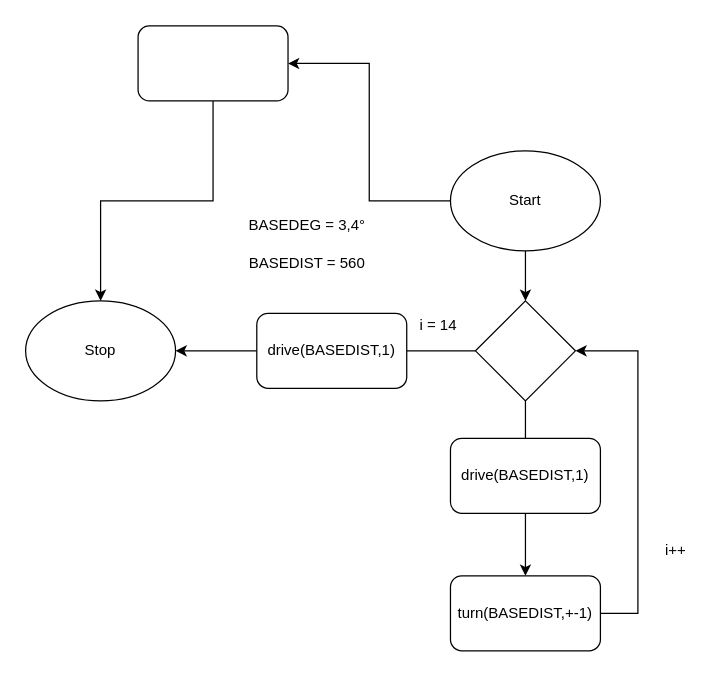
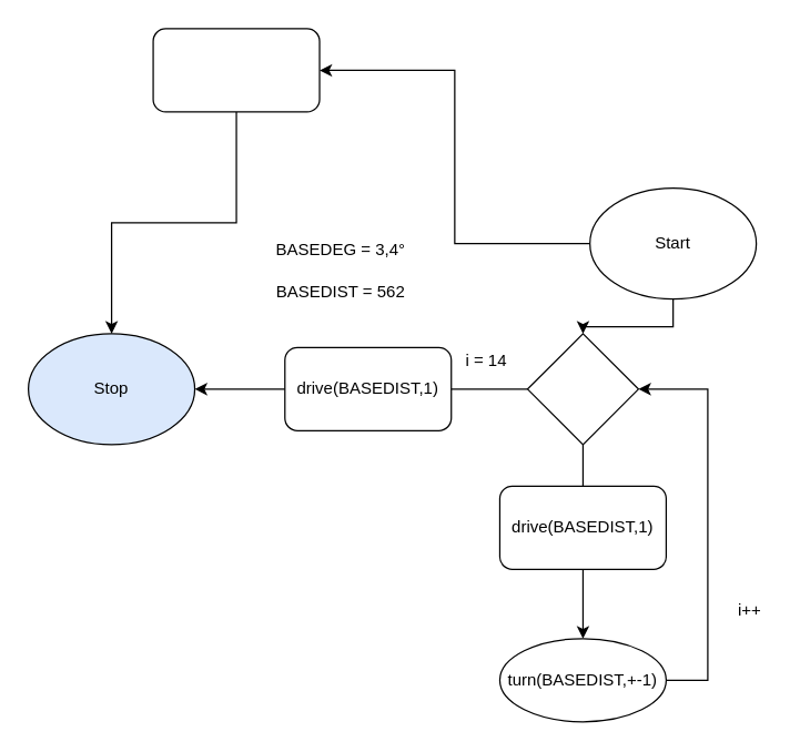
- <mxCell id="4" value="Start" style="ellipse;whiteSpace=wrap;html=1;" vertex="1" parent="1"><mxGeometry x="360" y="120" width="120" height="80" as="geometry" /></mxCell>
+ <mxCell id="4" value="Start" style="ellipse;whiteSpace=wrap;html=1;" vertex="1" parent="1"><mxGeometry x="425" y="135" width="120" height="80" as="geometry" /></mxCell>
- <mxCell id="11" value="BASEDIST = 560" style="text;html=1;align=center;verticalAlign=middle;resizable=0;points=[];autosize=1;strokeColor=none;" vertex="1" parent="1"><mxGeometry x="190" y="200" width="110" height="20" as="geometry" /></mxCell>
+ <mxCell id="11" value="BASEDIST = 562" style="text;html=1;align=center;verticalAlign=middle;resizable=0;points=[];autosize=1;strokeColor=none;" vertex="1" parent="1"><mxGeometry x="190" y="200" width="110" height="20" as="geometry" /></mxCell>
- <mxCell id="13" value="Stop" style="ellipse;whiteSpace=wrap;html=1;" vertex="1" parent="1"><mxGeometry x="20" y="240" width="120" height="80" as="geometry" /></mxCell>
+ <mxCell id="13" value="Stop" style="ellipse;whiteSpace=wrap;html=1;fillColor=#dae8fc;" vertex="1" parent="1"><mxGeometry x="20" y="240" width="120" height="80" as="geometry" /></mxCell>
- <mxCell id="10" value="turn(BASEDIST,+-1)" style="rounded=1;whiteSpace=wrap;html=1;" vertex="1" parent="1"><mxGeometry x="360" y="460" width="120" height="60" as="geometry" /></mxCell>
+ <mxCell id="10" value="turn(BASEDIST,+-1)" style="ellipse;whiteSpace=wrap;html=1;" vertex="1" parent="1"><mxGeometry x="360" y="460" width="120" height="60" as="geometry" /></mxCell>
